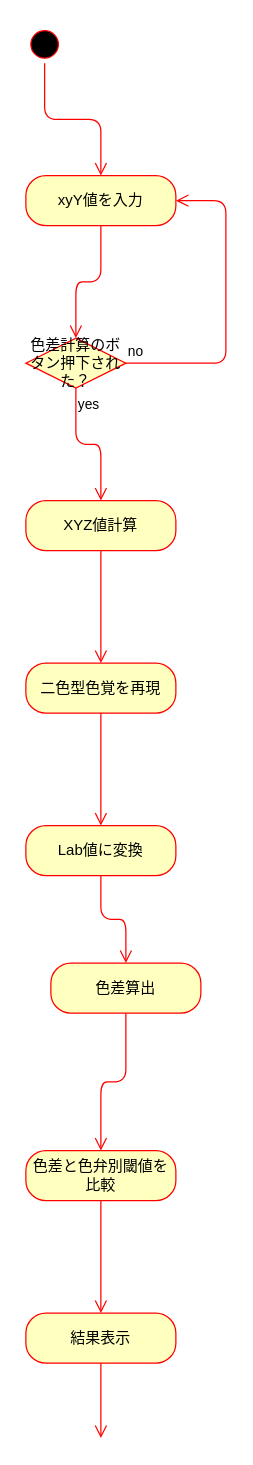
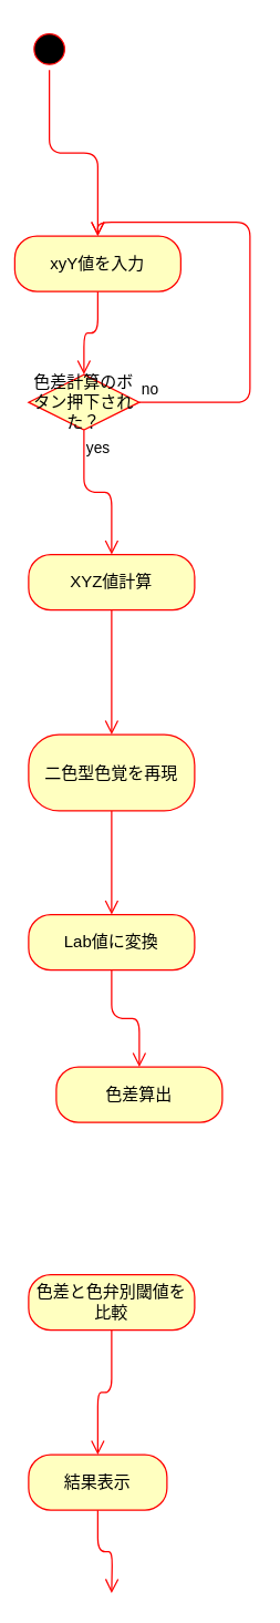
- <mxCell id="4" value="xyY値を入力" style="rounded=1;whiteSpace=wrap;html=1;arcSize=40;fontColor=#000000;fillColor=#ffffc0;strokeColor=#ff0000;" vertex="1" parent="1"><mxGeometry x="20" y="140" width="120" height="40" as="geometry" /></mxCell>
+ <mxCell id="4" value="xyY値を入力" style="rounded=1;whiteSpace=wrap;html=1;arcSize=40;fontColor=#000000;fillColor=#ffffc0;strokeColor=#ff0000;" vertex="1" parent="1"><mxGeometry x="10" y="170" width="120" height="40" as="geometry" /></mxCell>
- <mxCell id="11" value="二色型色覚を再現" style="rounded=1;whiteSpace=wrap;html=1;arcSize=40;fontColor=#000000;fillColor=#ffffc0;strokeColor=#ff0000;" vertex="1" parent="1"><mxGeometry x="20" y="530" width="120" height="40" as="geometry" /></mxCell>
+ <mxCell id="11" value="二色型色覚を再現" style="rounded=1;whiteSpace=wrap;html=1;arcSize=40;fontColor=#000000;fillColor=#ffffc0;strokeColor=#ff0000;" vertex="1" parent="1"><mxGeometry x="20" y="530" width="120" height="55" as="geometry" /></mxCell>
- <mxCell id="16" value="" style="edgeStyle=orthogonalEdgeStyle;html=1;verticalAlign=bottom;endArrow=open;endSize=8;strokeColor=#ff0000;" edge="1" source="15" parent="1" target="17"><mxGeometry relative="1" as="geometry"><mxPoint x="80" y="890" as="targetPoint" /></mxGeometry></mxCell>
- <mxCell id="19" value="結果表示" style="rounded=1;whiteSpace=wrap;html=1;arcSize=40;fontColor=#000000;fillColor=#ffffc0;strokeColor=#ff0000;" vertex="1" parent="1"><mxGeometry x="20" y="1050" width="120" height="40" as="geometry" /></mxCell>
+ <mxCell id="19" value="結果表示" style="rounded=1;whiteSpace=wrap;html=1;arcSize=40;fontColor=#000000;fillColor=#ffffc0;strokeColor=#ff0000;" vertex="1" parent="1"><mxGeometry x="20" y="1050" width="100" height="40" as="geometry" /></mxCell>
